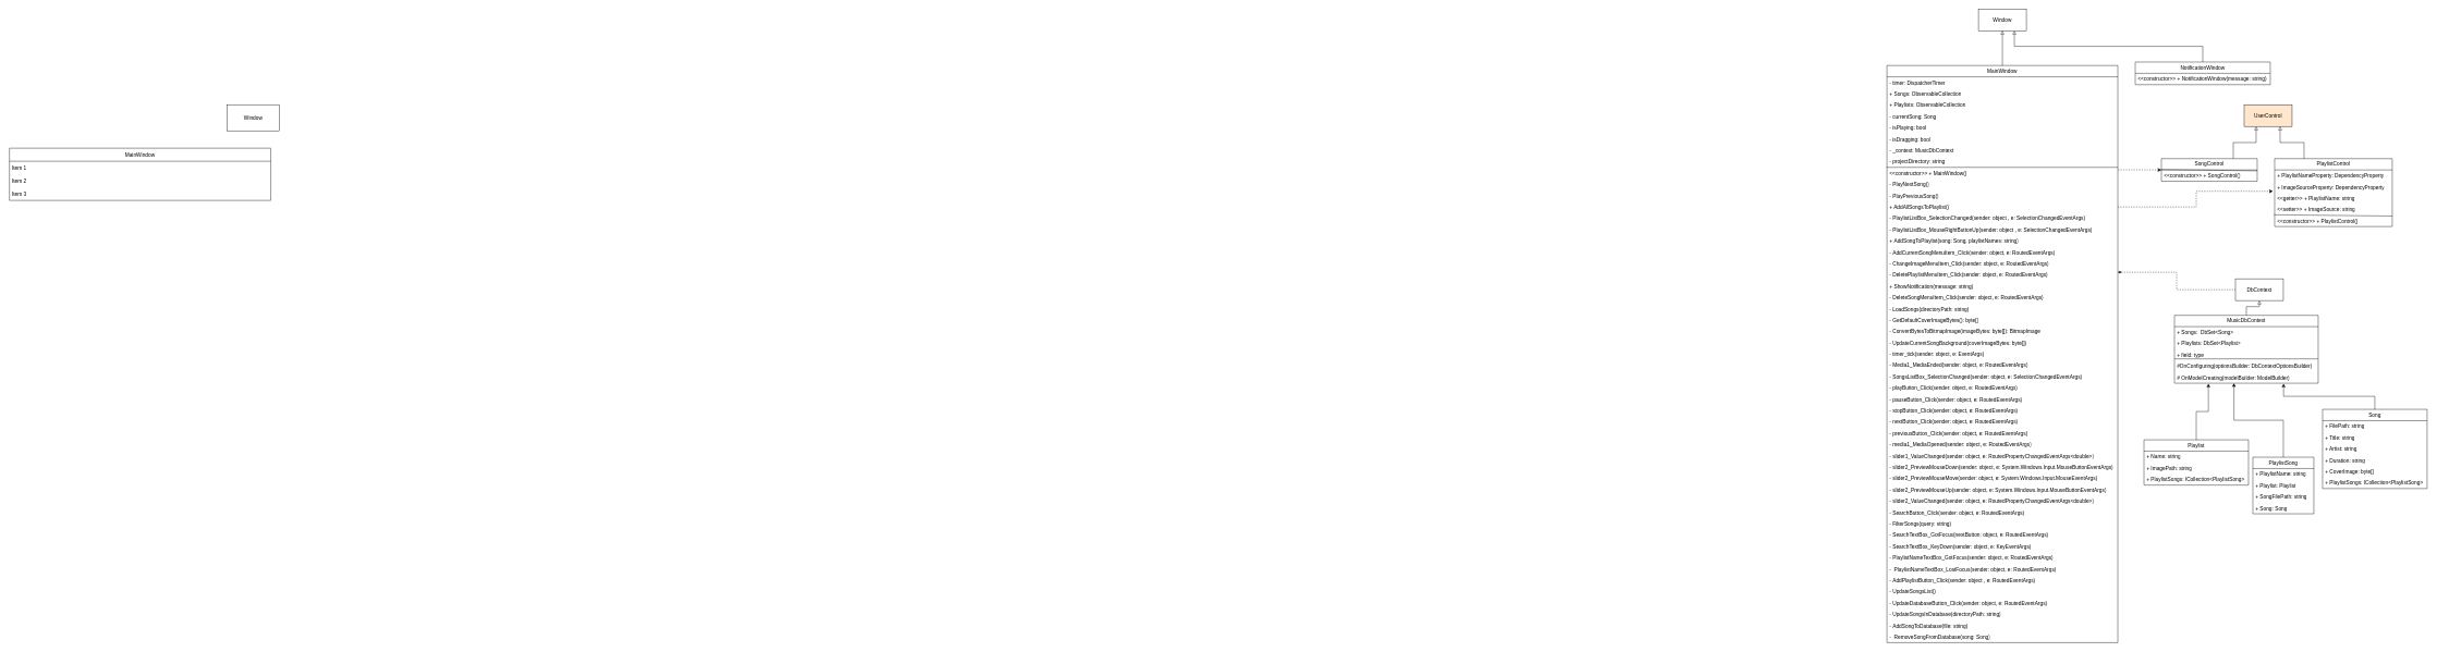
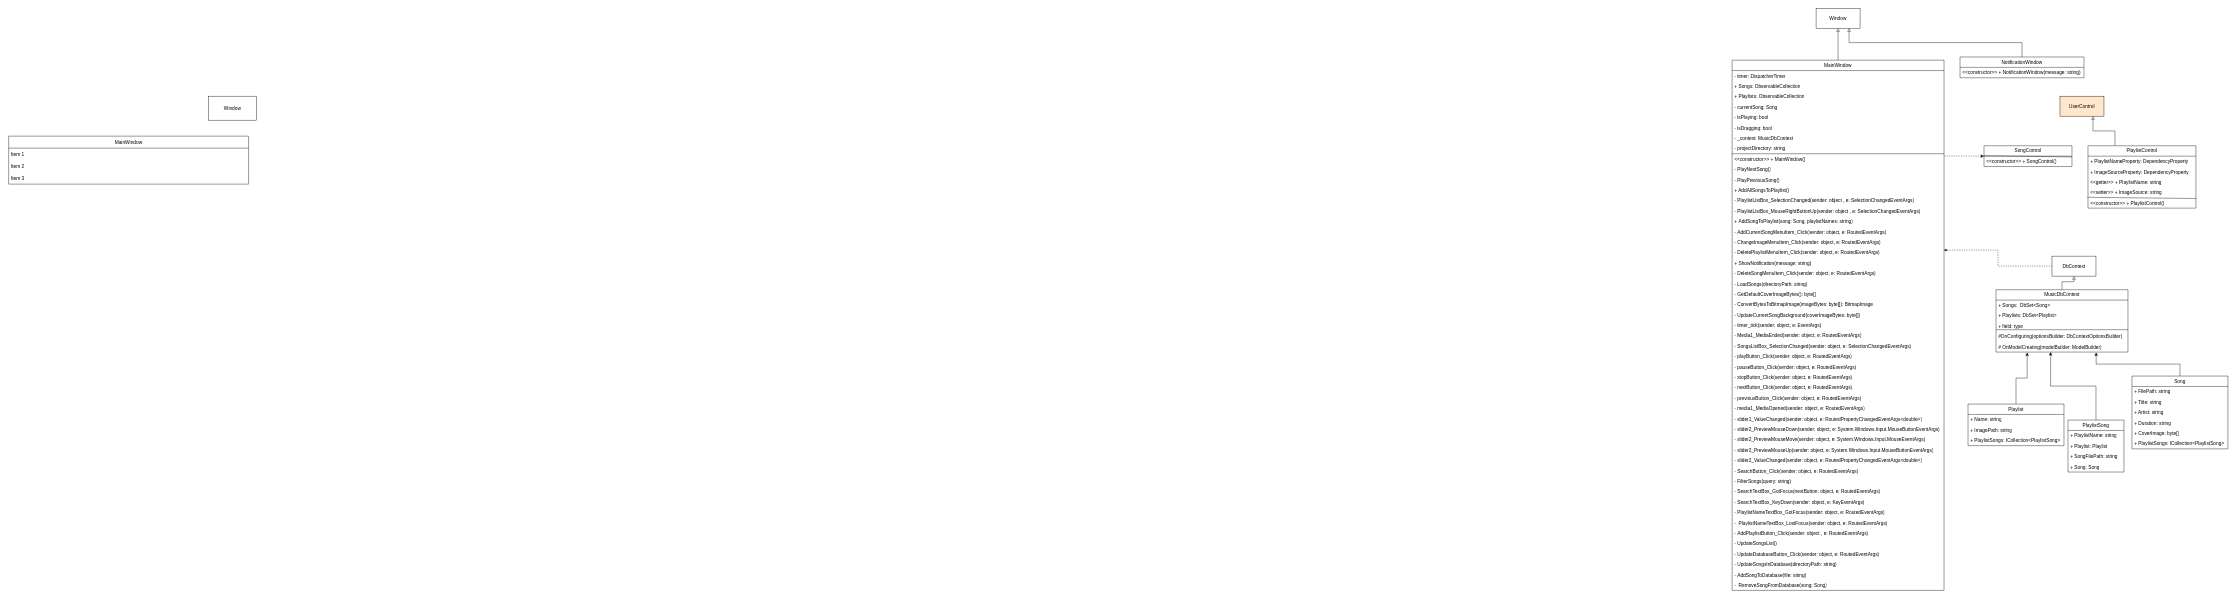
- <mxCell id="94" style="edgeStyle=orthogonalEdgeStyle;rounded=0;orthogonalLoop=1;jettySize=auto;html=1;exitX=0.75;exitY=0;exitDx=0;exitDy=0;entryX=0.25;entryY=1;entryDx=0;entryDy=0;endArrow=block;endFill=0;" edge="1" parent="1" source="95" target="98"><mxGeometry relative="1" as="geometry" /></mxCell>
- <mxCell id="107" style="edgeStyle=orthogonalEdgeStyle;rounded=0;orthogonalLoop=1;jettySize=auto;html=1;entryX=-0.015;entryY=-0.115;entryDx=0;entryDy=0;dashed=1;exitX=1;exitY=0.5;exitDx=0;exitDy=0;entryPerimeter=0;" edge="1" parent="1" source="27" target="10"><mxGeometry relative="1" as="geometry"><mxPoint x="4860" y="400" as="sourcePoint" /><mxPoint x="4970" y="400" as="targetPoint" /></mxGeometry></mxCell>
